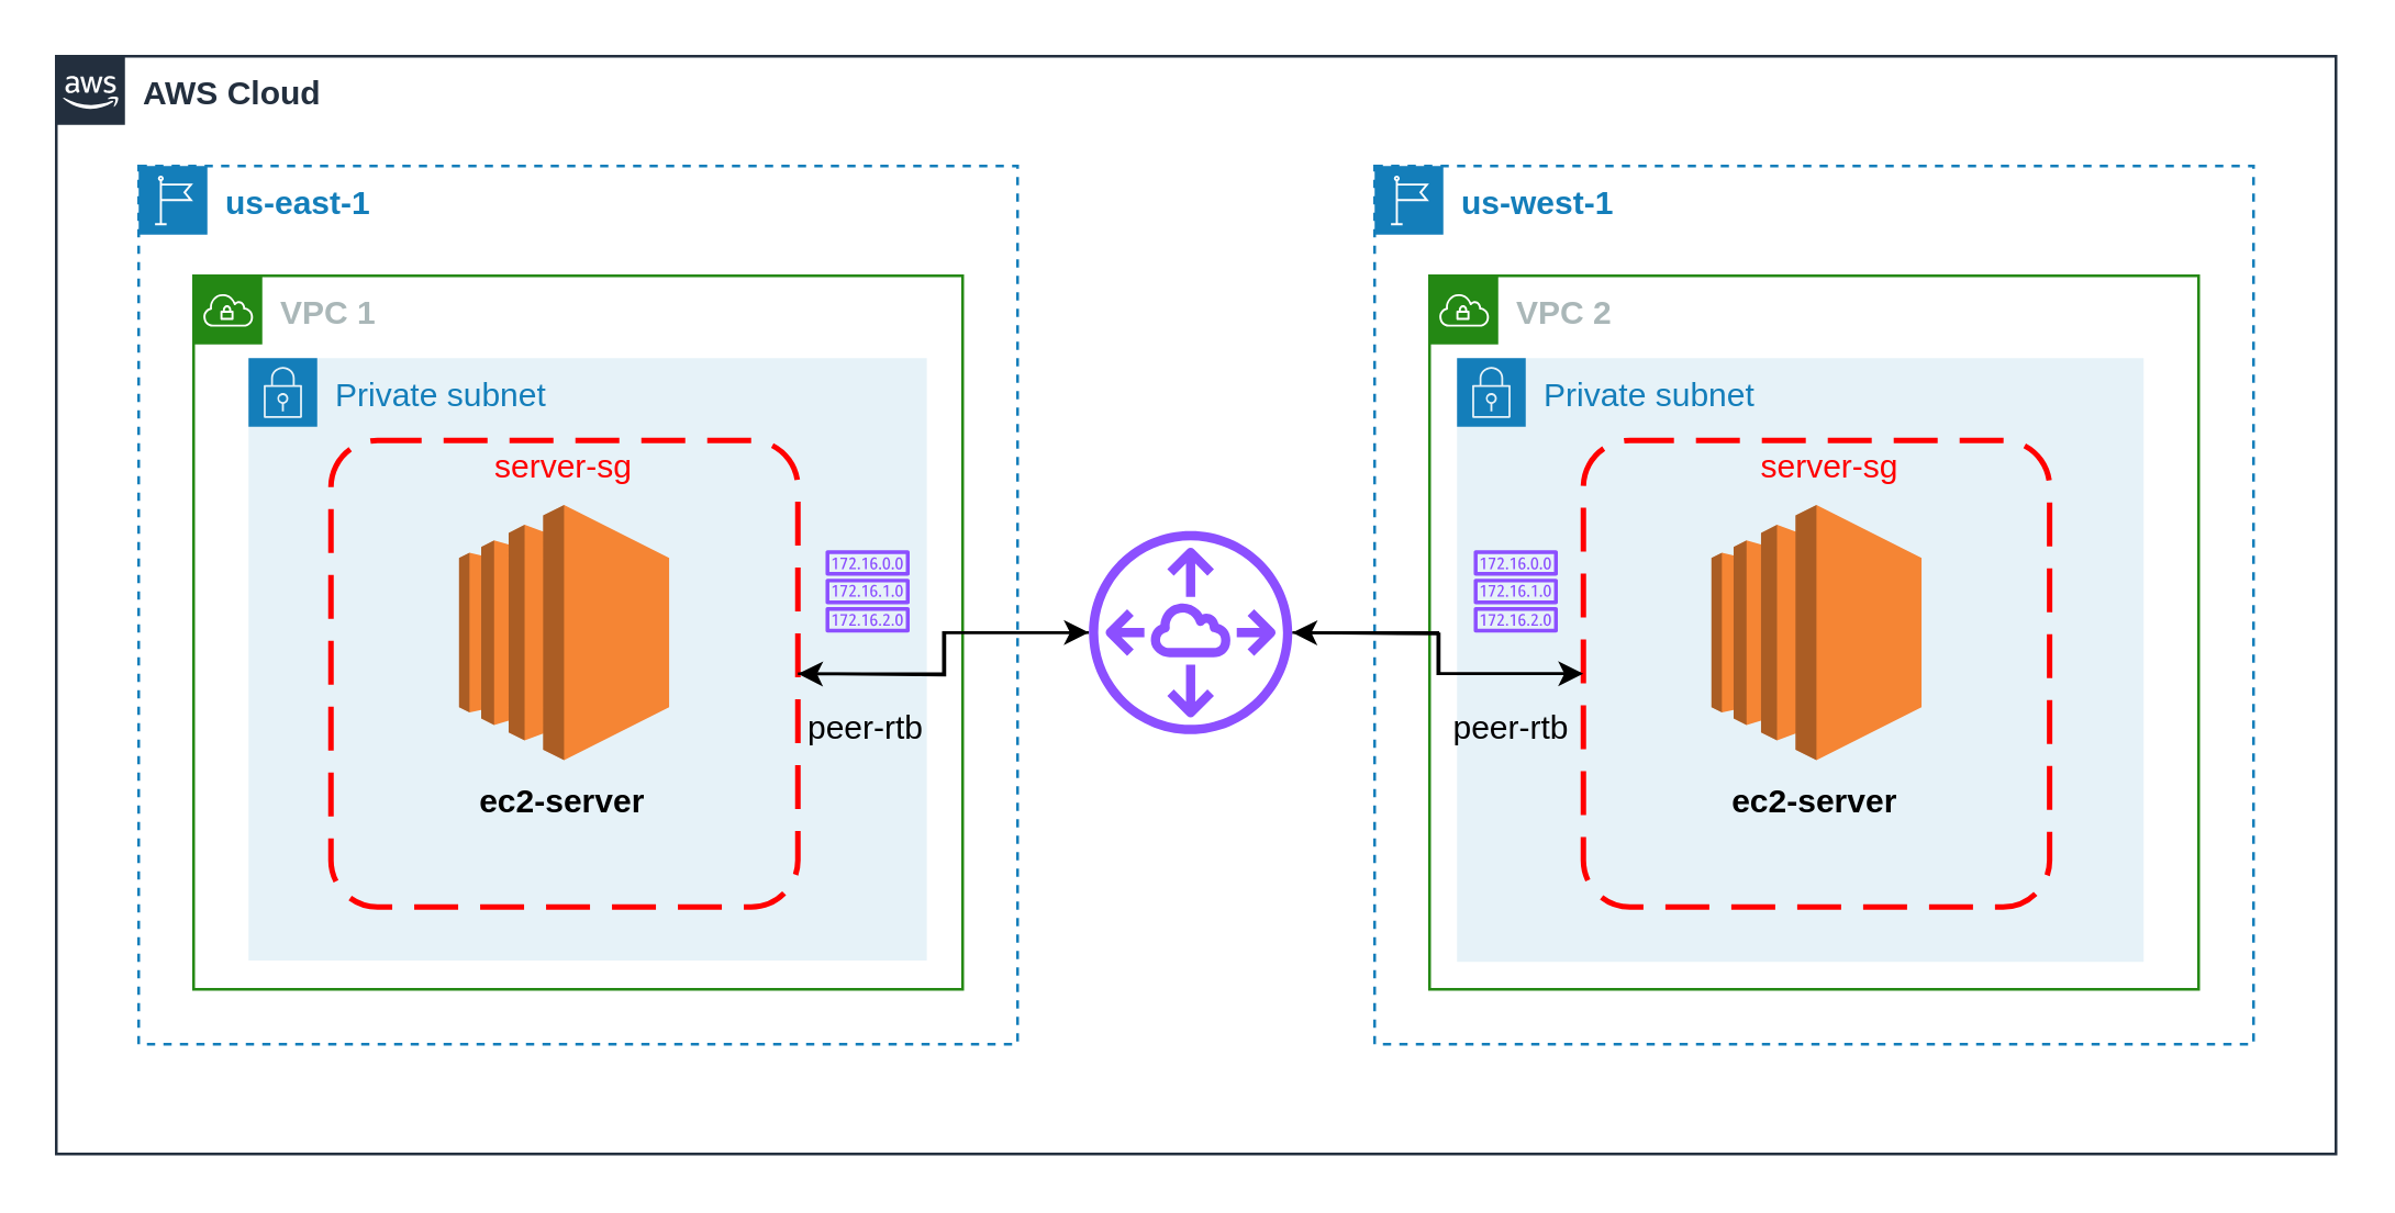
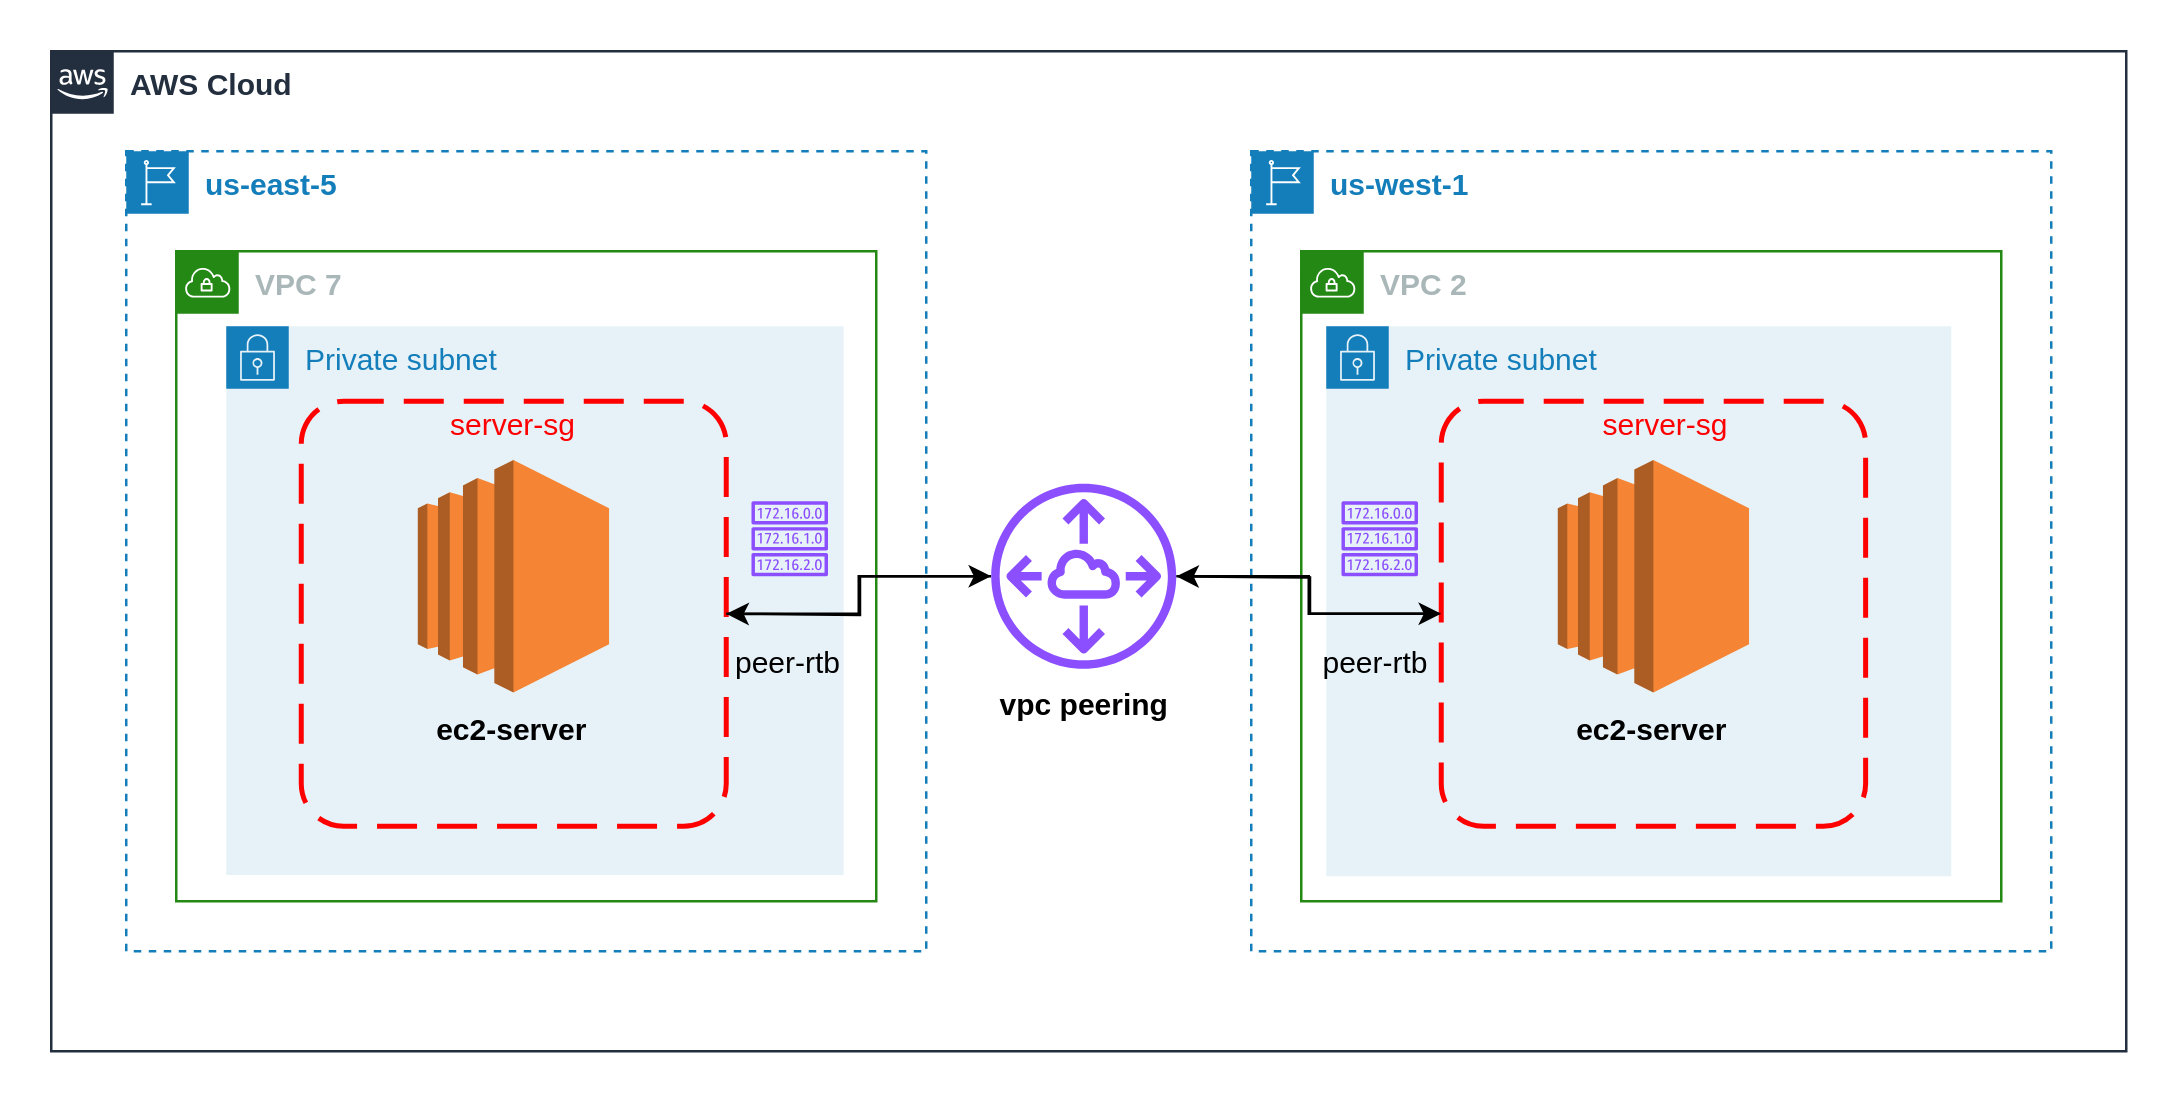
- <mxCell id="3" value="&lt;b&gt;us-east-1&lt;/b&gt;" style="points=[[0,0],[0.25,0],[0.5,0],[0.75,0],[1,0],[1,0.25],[1,0.5],[1,0.75],[1,1],[0.75,1],[0.5,1],[0.25,1],[0,1],[0,0.75],[0,0.5],[0,0.25]];outlineConnect=0;gradientColor=none;html=1;whiteSpace=wrap;fontSize=12;fontStyle=0;container=1;pointerEvents=0;collapsible=0;recursiveResize=0;shape=mxgraph.aws4.group;grIcon=mxgraph.aws4.group_region;strokeColor=#147EBA;fillColor=none;verticalAlign=top;align=left;spacingLeft=30;fontColor=#147EBA;dashed=1;" vertex="1" parent="2"><mxGeometry x="30" y="40" width="320" height="320" as="geometry" /></mxCell>
+ <mxCell id="3" value="&lt;b&gt;us-east-5&lt;/b&gt;" style="points=[[0,0],[0.25,0],[0.5,0],[0.75,0],[1,0],[1,0.25],[1,0.5],[1,0.75],[1,1],[0.75,1],[0.5,1],[0.25,1],[0,1],[0,0.75],[0,0.5],[0,0.25]];outlineConnect=0;gradientColor=none;html=1;whiteSpace=wrap;fontSize=12;fontStyle=0;container=1;pointerEvents=0;collapsible=0;recursiveResize=0;shape=mxgraph.aws4.group;grIcon=mxgraph.aws4.group_region;strokeColor=#147EBA;fillColor=none;verticalAlign=top;align=left;spacingLeft=30;fontColor=#147EBA;dashed=1;" vertex="1" parent="2"><mxGeometry x="30" y="40" width="320" height="320" as="geometry" /></mxCell>
- <mxCell id="4" value="&lt;b&gt;VPC 1&lt;/b&gt;" style="points=[[0,0],[0.25,0],[0.5,0],[0.75,0],[1,0],[1,0.25],[1,0.5],[1,0.75],[1,1],[0.75,1],[0.5,1],[0.25,1],[0,1],[0,0.75],[0,0.5],[0,0.25]];outlineConnect=0;gradientColor=none;html=1;whiteSpace=wrap;fontSize=12;fontStyle=0;container=1;pointerEvents=0;collapsible=0;recursiveResize=0;shape=mxgraph.aws4.group;grIcon=mxgraph.aws4.group_vpc;strokeColor=#248814;fillColor=none;verticalAlign=top;align=left;spacingLeft=30;fontColor=#AAB7B8;dashed=0;" vertex="1" parent="3"><mxGeometry x="20" y="40" width="280" height="260" as="geometry" /></mxCell>
+ <mxCell id="4" value="&lt;b&gt;VPC 7&lt;/b&gt;" style="points=[[0,0],[0.25,0],[0.5,0],[0.75,0],[1,0],[1,0.25],[1,0.5],[1,0.75],[1,1],[0.75,1],[0.5,1],[0.25,1],[0,1],[0,0.75],[0,0.5],[0,0.25]];outlineConnect=0;gradientColor=none;html=1;whiteSpace=wrap;fontSize=12;fontStyle=0;container=1;pointerEvents=0;collapsible=0;recursiveResize=0;shape=mxgraph.aws4.group;grIcon=mxgraph.aws4.group_vpc;strokeColor=#248814;fillColor=none;verticalAlign=top;align=left;spacingLeft=30;fontColor=#AAB7B8;dashed=0;" vertex="1" parent="3"><mxGeometry x="20" y="40" width="280" height="260" as="geometry" /></mxCell>
+ <mxCell id="23" value="vpc peering" style="text;html=1;strokeColor=none;fillColor=none;align=center;verticalAlign=middle;whiteSpace=wrap;rounded=0;fontStyle=1" vertex="1" parent="2"><mxGeometry x="374.5" y="247" width="77" height="30" as="geometry" /></mxCell>
